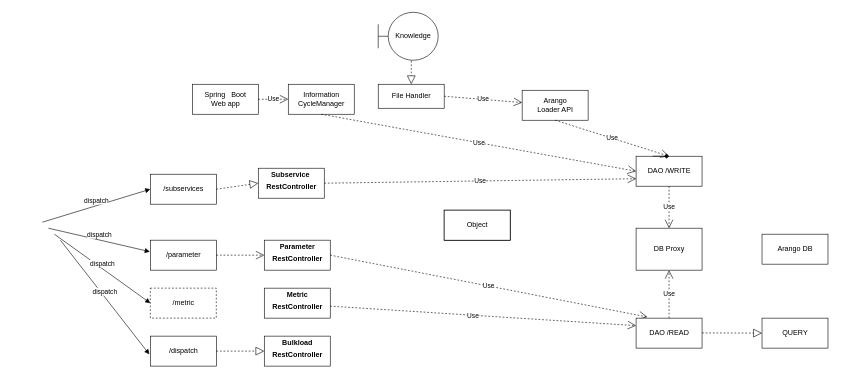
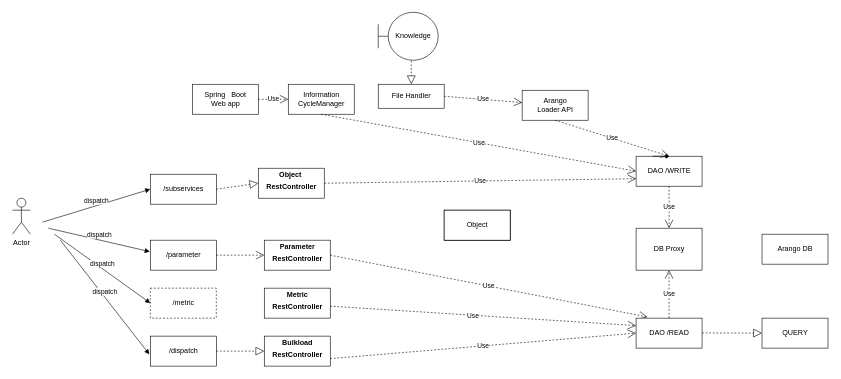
- <mxCell id="5" value="&lt;p style=&quot;margin: 6px 0px 0px&quot;&gt;&lt;b&gt;Subservice&amp;nbsp;&lt;/b&gt;&lt;/p&gt;&lt;p style=&quot;margin: 6px 0px 0px&quot;&gt;&lt;b&gt;RestController&lt;/b&gt;&lt;/p&gt;&lt;div&gt;&lt;b&gt;&lt;br&gt;&lt;/b&gt;&lt;/div&gt;" style="html=1;" vertex="1" parent="1"><mxGeometry x="430" y="280" width="110" height="50" as="geometry" /></mxCell>
+ <mxCell id="5" value="&lt;p style=&quot;margin: 6px 0px 0px&quot;&gt;&lt;b&gt;Object&amp;nbsp;&lt;/b&gt;&lt;/p&gt;&lt;p style=&quot;margin: 6px 0px 0px&quot;&gt;&lt;b&gt;RestController&lt;/b&gt;&lt;/p&gt;&lt;div&gt;&lt;b&gt;&lt;br&gt;&lt;/b&gt;&lt;/div&gt;" style="html=1;" vertex="1" parent="1"><mxGeometry x="430" y="280" width="110" height="50" as="geometry" /></mxCell>
+ <mxCell id="2" value="Actor" style="shape=umlActor;verticalLabelPosition=bottom;verticalAlign=top;html=1;" vertex="1" parent="1"><mxGeometry x="20" y="330" width="30" height="60" as="geometry" /></mxCell>
+ <mxCell id="32" value="Use" style="endArrow=open;endSize=12;dashed=1;html=1;rounded=0;exitX=1;exitY=0.75;exitDx=0;exitDy=0;entryX=0;entryY=0.5;entryDx=0;entryDy=0;" edge="1" parent="1" source="12" target="27"><mxGeometry width="160" relative="1" as="geometry"><mxPoint x="690" y="360" as="sourcePoint" /><mxPoint x="850" y="360" as="targetPoint" /></mxGeometry></mxCell>
